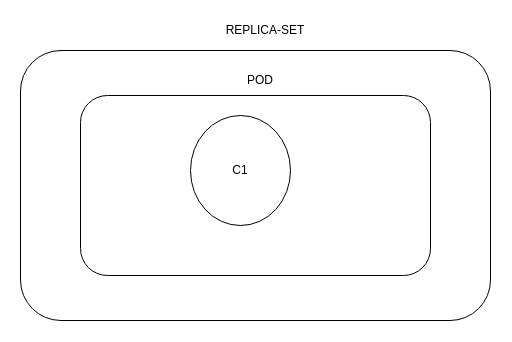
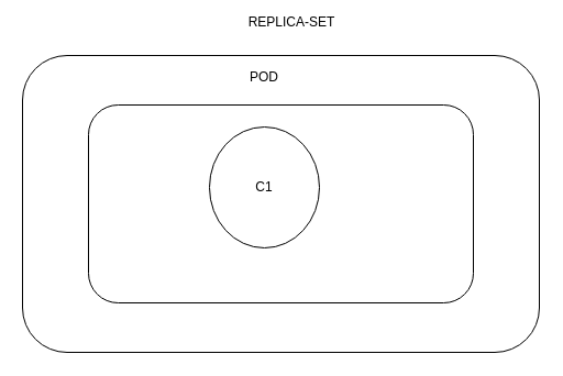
- <mxCell id="6" value="REPLICA-SET" style="text;html=1;strokeColor=none;fillColor=none;align=center;verticalAlign=middle;whiteSpace=wrap;rounded=0;" vertex="1" parent="1"><mxGeometry x="215" y="20" width="100" height="20" as="geometry" /></mxCell>
+ <mxCell id="6" value="REPLICA-SET" style="text;html=1;strokeColor=none;fillColor=none;align=center;verticalAlign=middle;whiteSpace=wrap;rounded=0;" vertex="1" parent="1"><mxGeometry x="215" y="10" width="100" height="20" as="geometry" /></mxCell>
- <mxCell id="5" value="POD" style="text;html=1;strokeColor=none;fillColor=none;align=center;verticalAlign=middle;whiteSpace=wrap;rounded=0;" vertex="1" parent="1"><mxGeometry x="240" y="70" width="40" height="20" as="geometry" /></mxCell>
+ <mxCell id="5" value="POD" style="text;html=1;strokeColor=none;fillColor=none;align=center;verticalAlign=middle;whiteSpace=wrap;rounded=0;" vertex="1" parent="1"><mxGeometry x="220" y="60" width="40" height="20" as="geometry" /></mxCell>
